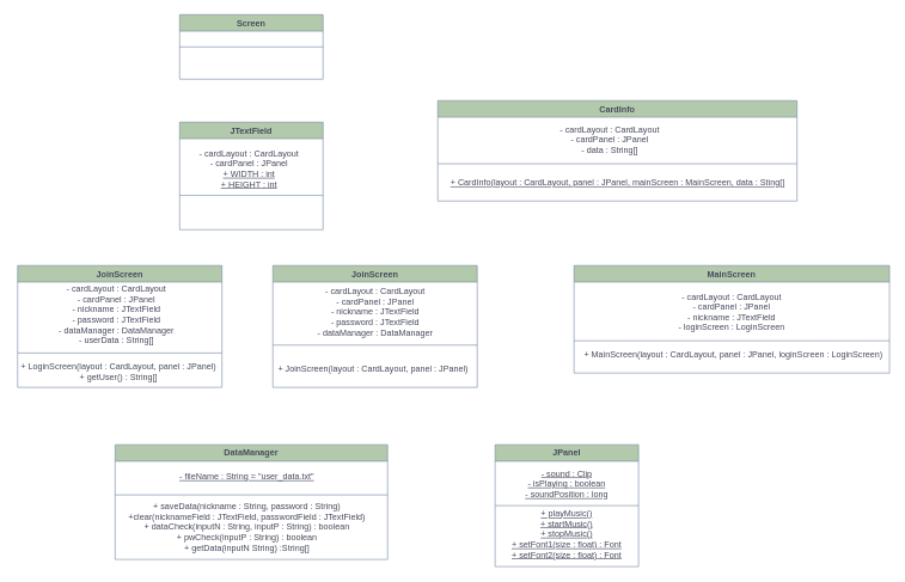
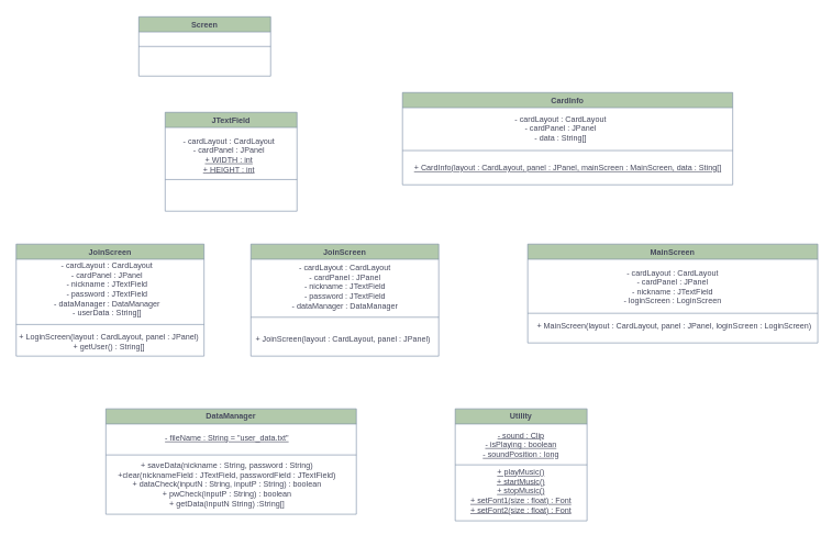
- <mxCell id="3" value="Screen" style="swimlane;whiteSpace=wrap;html=1;rounded=0;labelBackgroundColor=none;fillColor=#B2C9AB;strokeColor=#788AA3;fontColor=#46495D;" vertex="1" parent="2"><mxGeometry x="230" width="200" height="90" as="geometry" /></mxCell>
+ <mxCell id="3" value="Screen" style="swimlane;whiteSpace=wrap;html=1;rounded=0;labelBackgroundColor=none;fillColor=#B2C9AB;strokeColor=#788AA3;fontColor=#46495D;" vertex="1" parent="2"><mxGeometry x="190" y="5" width="200" height="90" as="geometry" /></mxCell>
- <mxCell id="34" value="JPanel" style="swimlane;whiteSpace=wrap;html=1;rounded=0;labelBackgroundColor=none;fillColor=#B2C9AB;strokeColor=#788AA3;fontColor=#46495D;" vertex="1" parent="2"><mxGeometry x="670" y="600" width="200" height="170" as="geometry" /></mxCell>
+ <mxCell id="34" value="Utility" style="swimlane;whiteSpace=wrap;html=1;rounded=0;labelBackgroundColor=none;fillColor=#B2C9AB;strokeColor=#788AA3;fontColor=#46495D;" vertex="1" parent="2"><mxGeometry x="670" y="600" width="200" height="170" as="geometry" /></mxCell>
